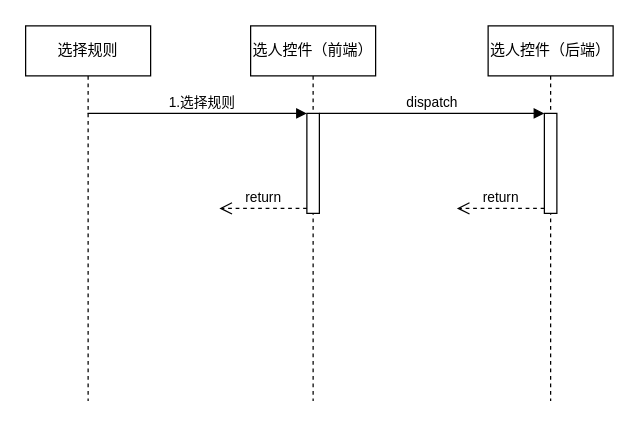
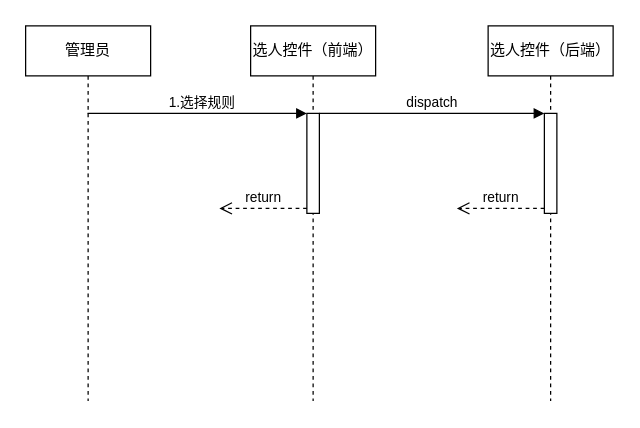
- <mxCell id="2" value="选择规则" style="shape=umlLifeline;perimeter=lifelinePerimeter;whiteSpace=wrap;html=1;container=1;collapsible=0;recursiveResize=0;outlineConnect=0;" vertex="1" parent="1"><mxGeometry x="20" y="20" width="100" height="300" as="geometry" /></mxCell>
+ <mxCell id="2" value="管理员" style="shape=umlLifeline;perimeter=lifelinePerimeter;whiteSpace=wrap;html=1;container=1;collapsible=0;recursiveResize=0;outlineConnect=0;" vertex="1" parent="1"><mxGeometry x="20" y="20" width="100" height="300" as="geometry" /></mxCell>
